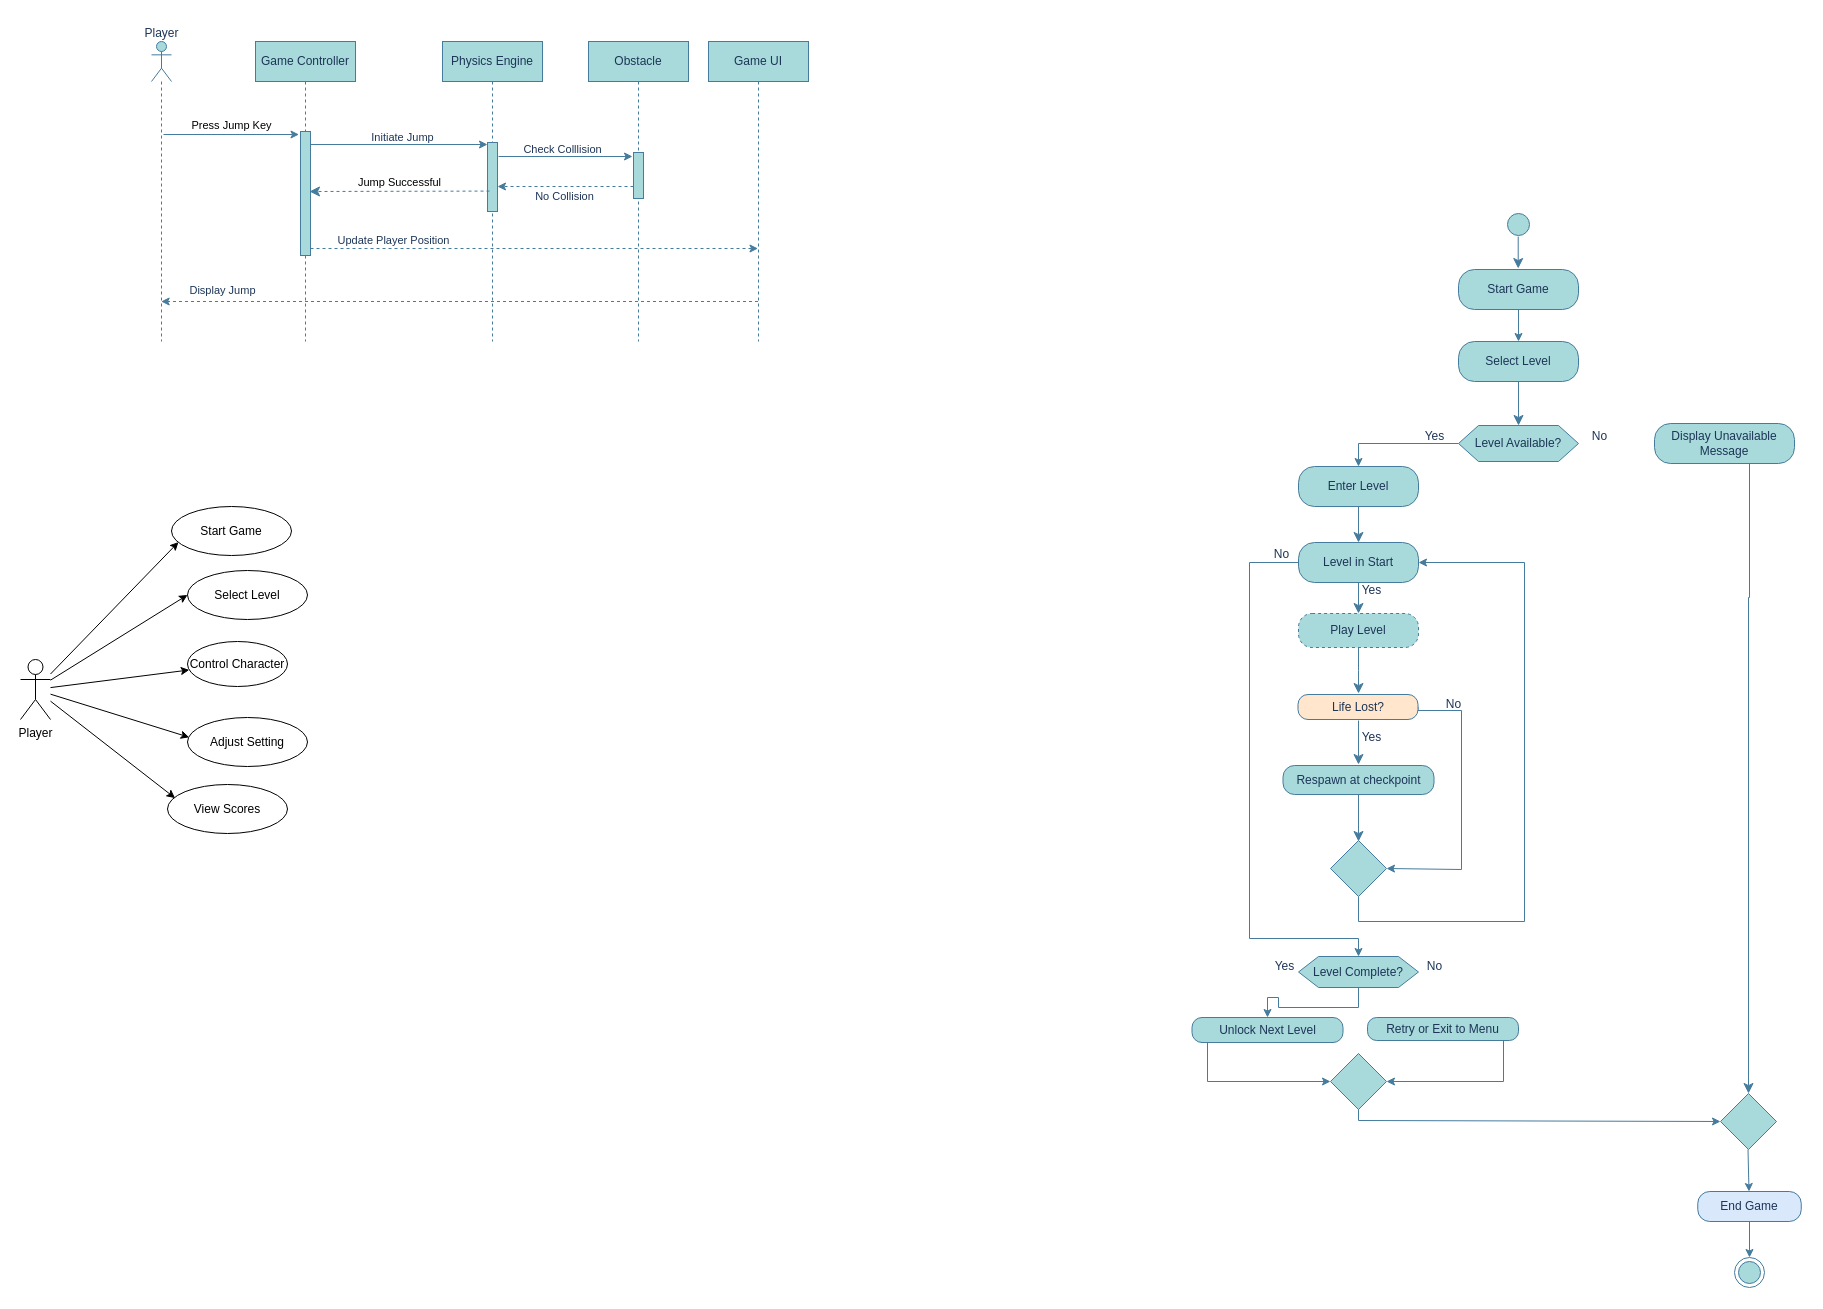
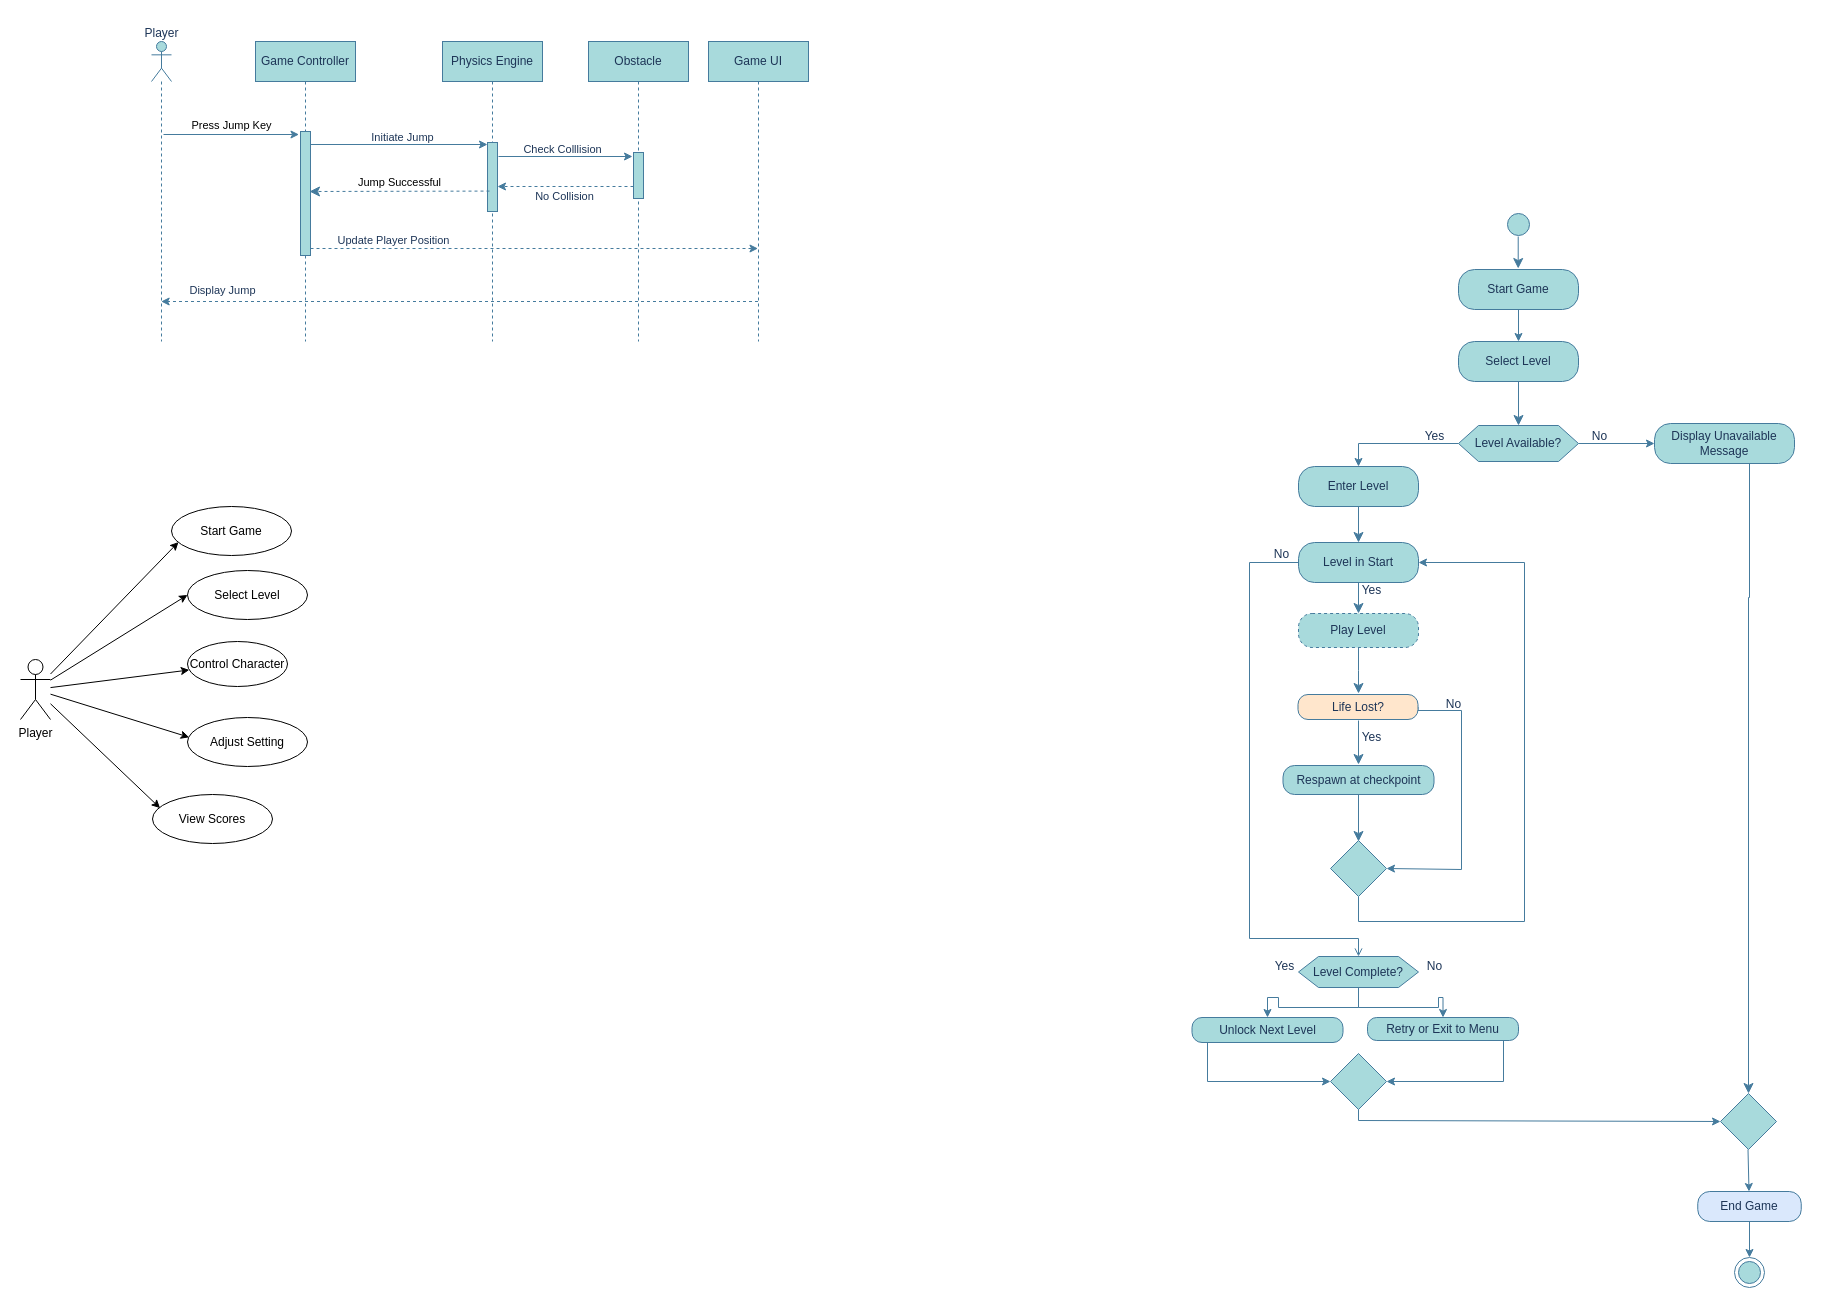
+ <mxCell id="29" style="edgeStyle=orthogonalEdgeStyle;rounded=0;orthogonalLoop=1;jettySize=auto;html=1;entryX=0;entryY=0.5;entryDx=0;entryDy=0;strokeColor=#457B9D;fontColor=default;fillColor=#A8DADC;labelBackgroundColor=none;" parent="1" source="31" target="32" edge="1"><mxGeometry relative="1" as="geometry" /></mxCell>
- <mxCell id="79" value="View Scores" style="ellipse;whiteSpace=wrap;html=1;" vertex="1" parent="1"><mxGeometry x="167" y="784" width="120" height="49" as="geometry" /></mxCell>
+ <mxCell id="79" value="View Scores" style="ellipse;whiteSpace=wrap;html=1;" vertex="1" parent="1"><mxGeometry x="152" y="794" width="120" height="49" as="geometry" /></mxCell>
- <mxCell id="38" style="edgeStyle=orthogonalEdgeStyle;rounded=0;orthogonalLoop=1;jettySize=auto;html=1;entryX=0.5;entryY=0;entryDx=0;entryDy=0;strokeColor=#457B9D;fontColor=default;fillColor=#A8DADC;labelBackgroundColor=none;" parent="1" source="39" target="54" edge="1"><mxGeometry relative="1" as="geometry"><Array as="points"><mxPoint x="1249" y="562" /><mxPoint x="1249" y="938" /><mxPoint x="1358" y="938" /></Array></mxGeometry></mxCell>
+ <mxCell id="38" style="edgeStyle=orthogonalEdgeStyle;rounded=0;orthogonalLoop=1;jettySize=auto;html=1;entryX=0.5;entryY=0;entryDx=0;entryDy=0;strokeColor=#457B9D;fontColor=default;fillColor=#A8DADC;labelBackgroundColor=none;endArrow=open;" parent="1" source="39" target="54" edge="1"><mxGeometry relative="1" as="geometry"><Array as="points"><mxPoint x="1249" y="562" /><mxPoint x="1249" y="938" /><mxPoint x="1358" y="938" /></Array></mxGeometry></mxCell>
+ <mxCell id="53" style="edgeStyle=orthogonalEdgeStyle;rounded=0;orthogonalLoop=1;jettySize=auto;html=1;entryX=0.5;entryY=0;entryDx=0;entryDy=0;strokeColor=#457B9D;fontColor=default;fillColor=#A8DADC;labelBackgroundColor=none;" parent="1" source="54" target="58" edge="1"><mxGeometry relative="1" as="geometry" /></mxCell>
